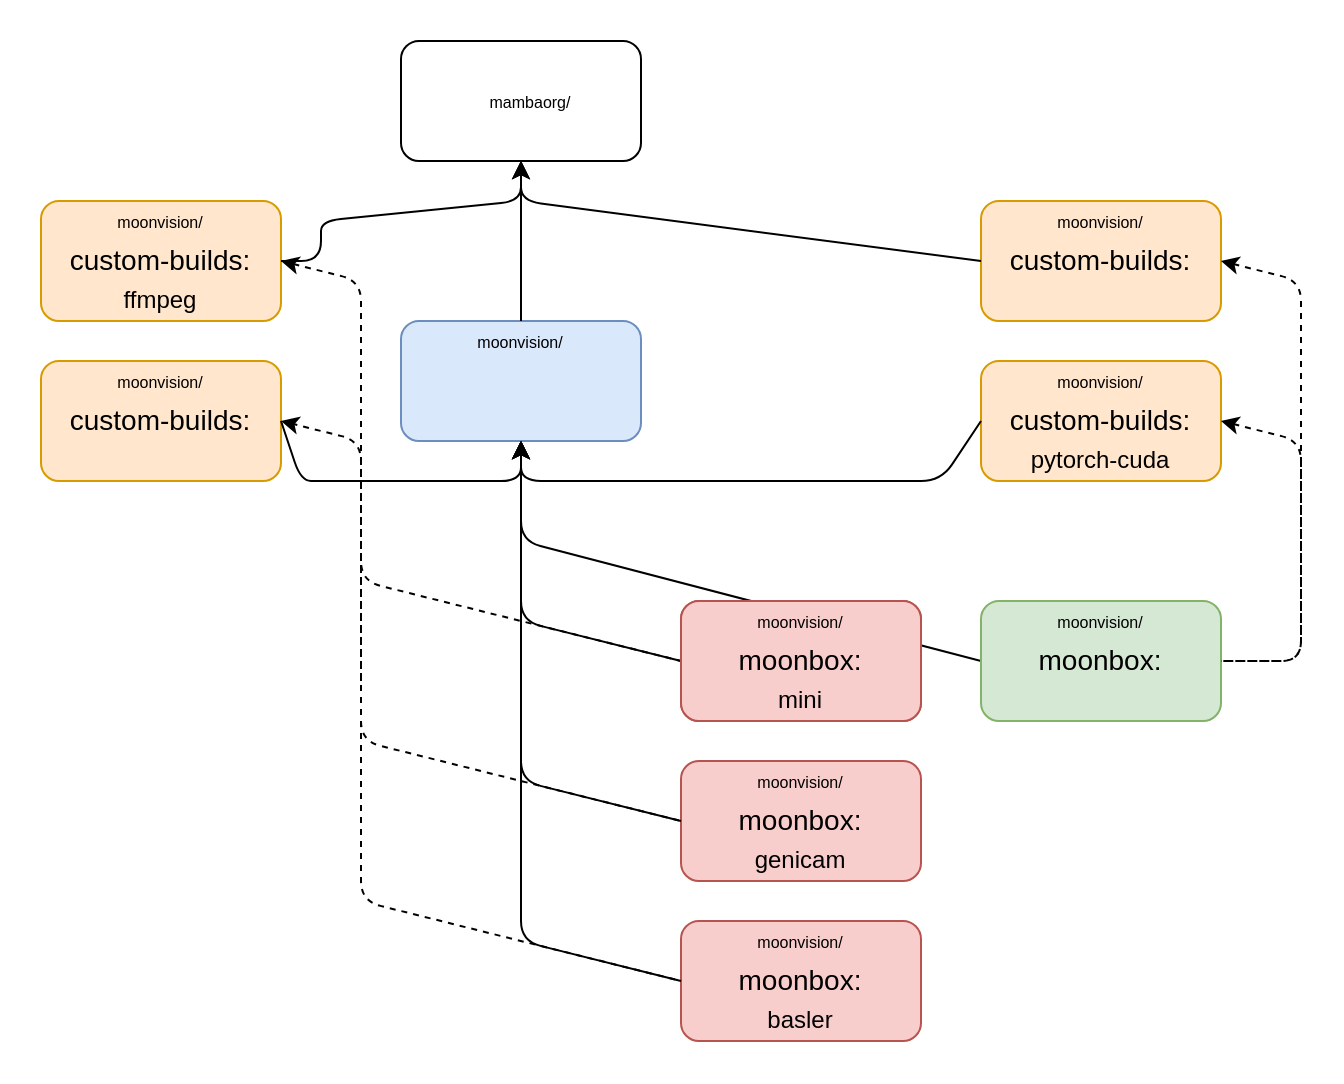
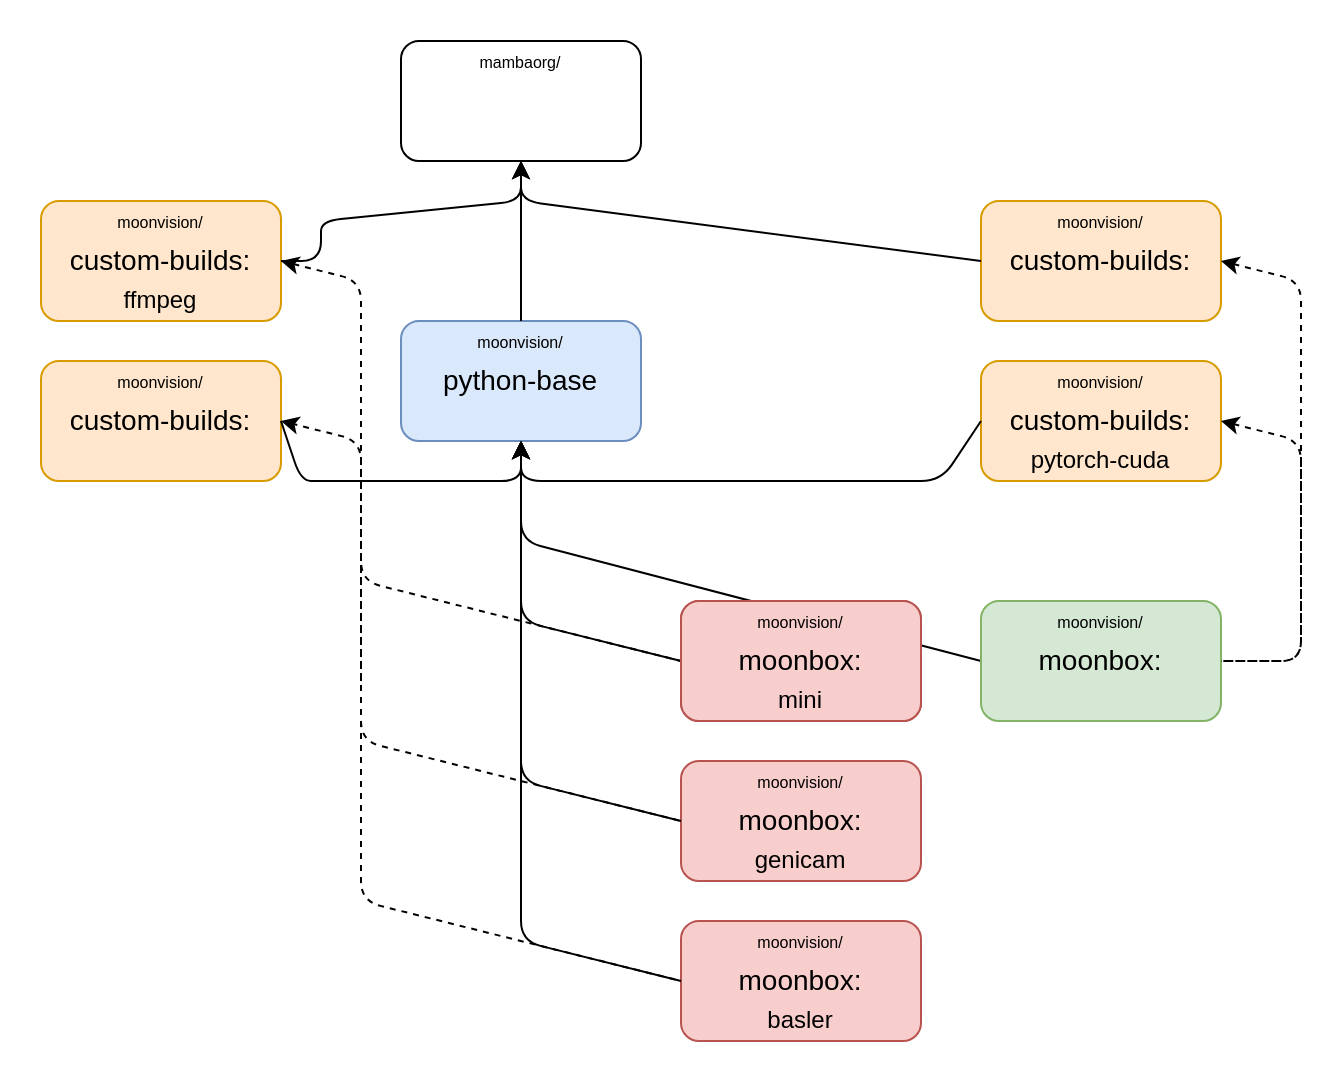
- <mxCell id="35" value="&lt;font style=&quot;font-size: 8px&quot;&gt;mambaorg/&lt;/font&gt;" style="text;html=1;strokeColor=none;fillColor=none;align=center;verticalAlign=middle;whiteSpace=wrap;rounded=0;" vertex="1" parent="1"><mxGeometry x="245" y="40" width="40" height="20" as="geometry" /></mxCell>
+ <mxCell id="35" value="&lt;font style=&quot;font-size: 8px&quot;&gt;mambaorg/&lt;/font&gt;" style="text;html=1;strokeColor=none;fillColor=none;align=center;verticalAlign=middle;whiteSpace=wrap;rounded=0;" vertex="1" parent="1"><mxGeometry x="240" y="20" width="40" height="20" as="geometry" /></mxCell>
+ <mxCell id="9" value="&lt;font style=&quot;font-size: 14px&quot;&gt;python-base&lt;/font&gt;" style="text;html=1;strokeColor=none;fillColor=none;align=center;verticalAlign=middle;whiteSpace=wrap;rounded=0;" parent="1" vertex="1"><mxGeometry x="200" y="180" width="120" height="20" as="geometry" /></mxCell>
